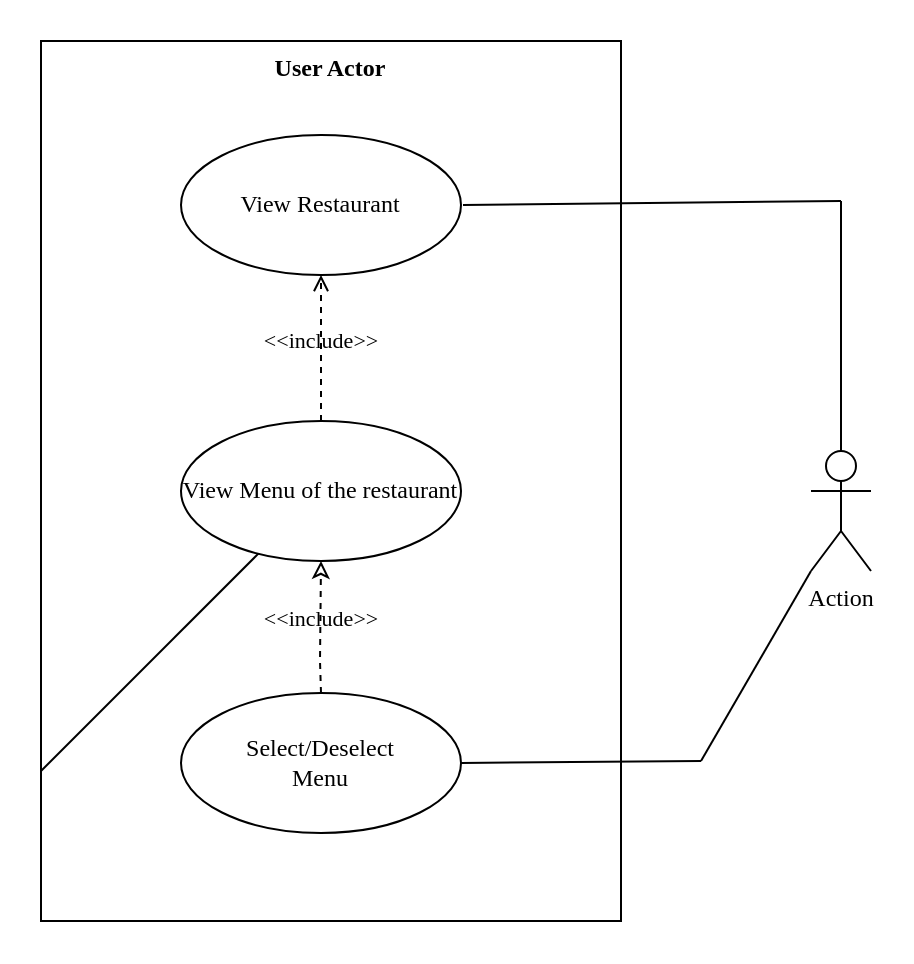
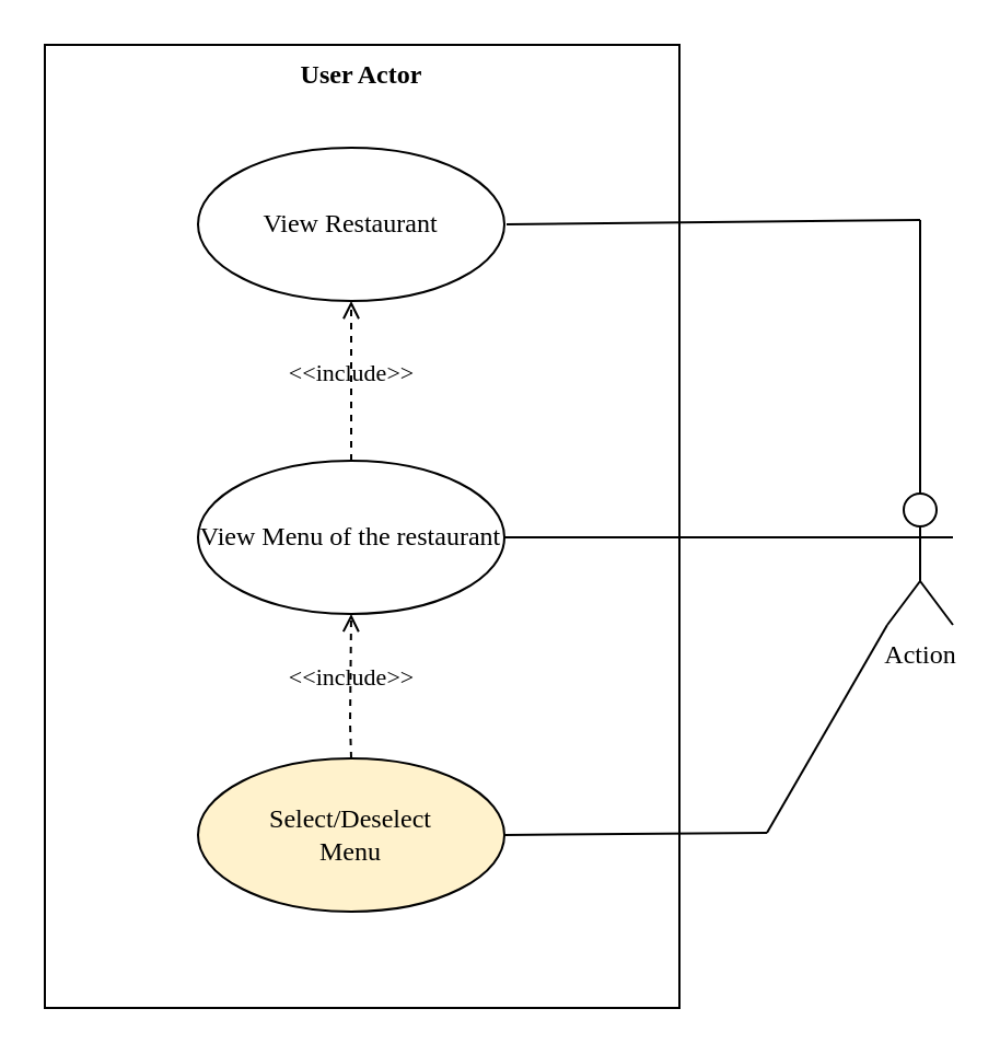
- <mxCell id="7" value="&amp;lt;&amp;lt;include&amp;gt;&amp;gt;" style="html=1;verticalAlign=bottom;labelBackgroundColor=none;endArrow=classic;endFill=0;dashed=1;rounded=0;fontFamily=Verdana;entryX=0.5;entryY=1;entryDx=0;entryDy=0;exitX=0.5;exitY=0;exitDx=0;exitDy=0;" edge="1" parent="1" source="5" target="4"><mxGeometry x="-0.143" width="160" relative="1" as="geometry"><mxPoint x="170" y="350" as="sourcePoint" /><mxPoint x="159.5" y="280" as="targetPoint" /><Array as="points"><mxPoint x="159.5" y="330" /></Array><mxPoint as="offset" /></mxGeometry></mxCell>
+ <mxCell id="7" value="&amp;lt;&amp;lt;include&amp;gt;&amp;gt;" style="html=1;verticalAlign=bottom;labelBackgroundColor=none;endArrow=open;endFill=0;dashed=1;rounded=0;fontFamily=Verdana;entryX=0.5;entryY=1;entryDx=0;entryDy=0;exitX=0.5;exitY=0;exitDx=0;exitDy=0;" edge="1" parent="1" source="5" target="4"><mxGeometry x="-0.143" width="160" relative="1" as="geometry"><mxPoint x="170" y="350" as="sourcePoint" /><mxPoint x="159.5" y="280" as="targetPoint" /><Array as="points"><mxPoint x="159.5" y="330" /></Array><mxPoint as="offset" /></mxGeometry></mxCell>
- <mxCell id="9" value="" style="edgeStyle=none;html=1;endArrow=none;verticalAlign=bottom;rounded=0;fontFamily=Verdana;" edge="1" parent="1" source="4" target="2"><mxGeometry width="160" relative="1" as="geometry"><mxPoint x="120" y="200" as="sourcePoint" /><mxPoint x="280" y="200" as="targetPoint" /></mxGeometry></mxCell>
+ <mxCell id="9" value="" style="edgeStyle=none;html=1;endArrow=none;verticalAlign=bottom;rounded=0;fontFamily=Verdana;entryX=0;entryY=0.333;entryDx=0;entryDy=0;entryPerimeter=0;" edge="1" parent="1" source="4" target="8"><mxGeometry width="160" relative="1" as="geometry"><mxPoint x="120" y="200" as="sourcePoint" /><mxPoint x="280" y="200" as="targetPoint" /></mxGeometry></mxCell>
- <mxCell id="5" value="Select/Deselect&lt;br&gt;Menu" style="ellipse;whiteSpace=wrap;html=1;fontFamily=Verdana;" vertex="1" parent="1"><mxGeometry x="90" y="346" width="140" height="70" as="geometry" /></mxCell>
+ <mxCell id="5" value="Select/Deselect&lt;br&gt;Menu" style="ellipse;whiteSpace=wrap;html=1;fontFamily=Verdana;fillColor=#fff2cc;" vertex="1" parent="1"><mxGeometry x="90" y="346" width="140" height="70" as="geometry" /></mxCell>
